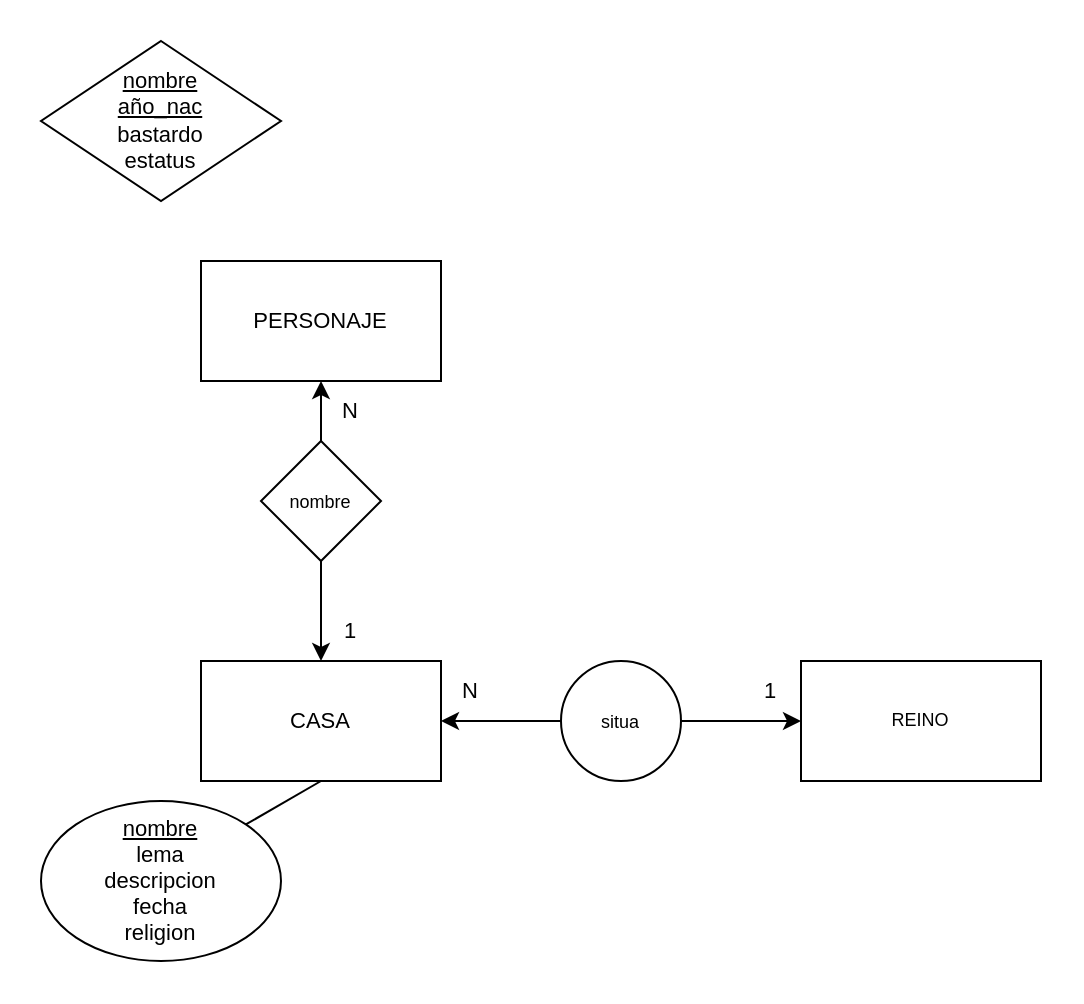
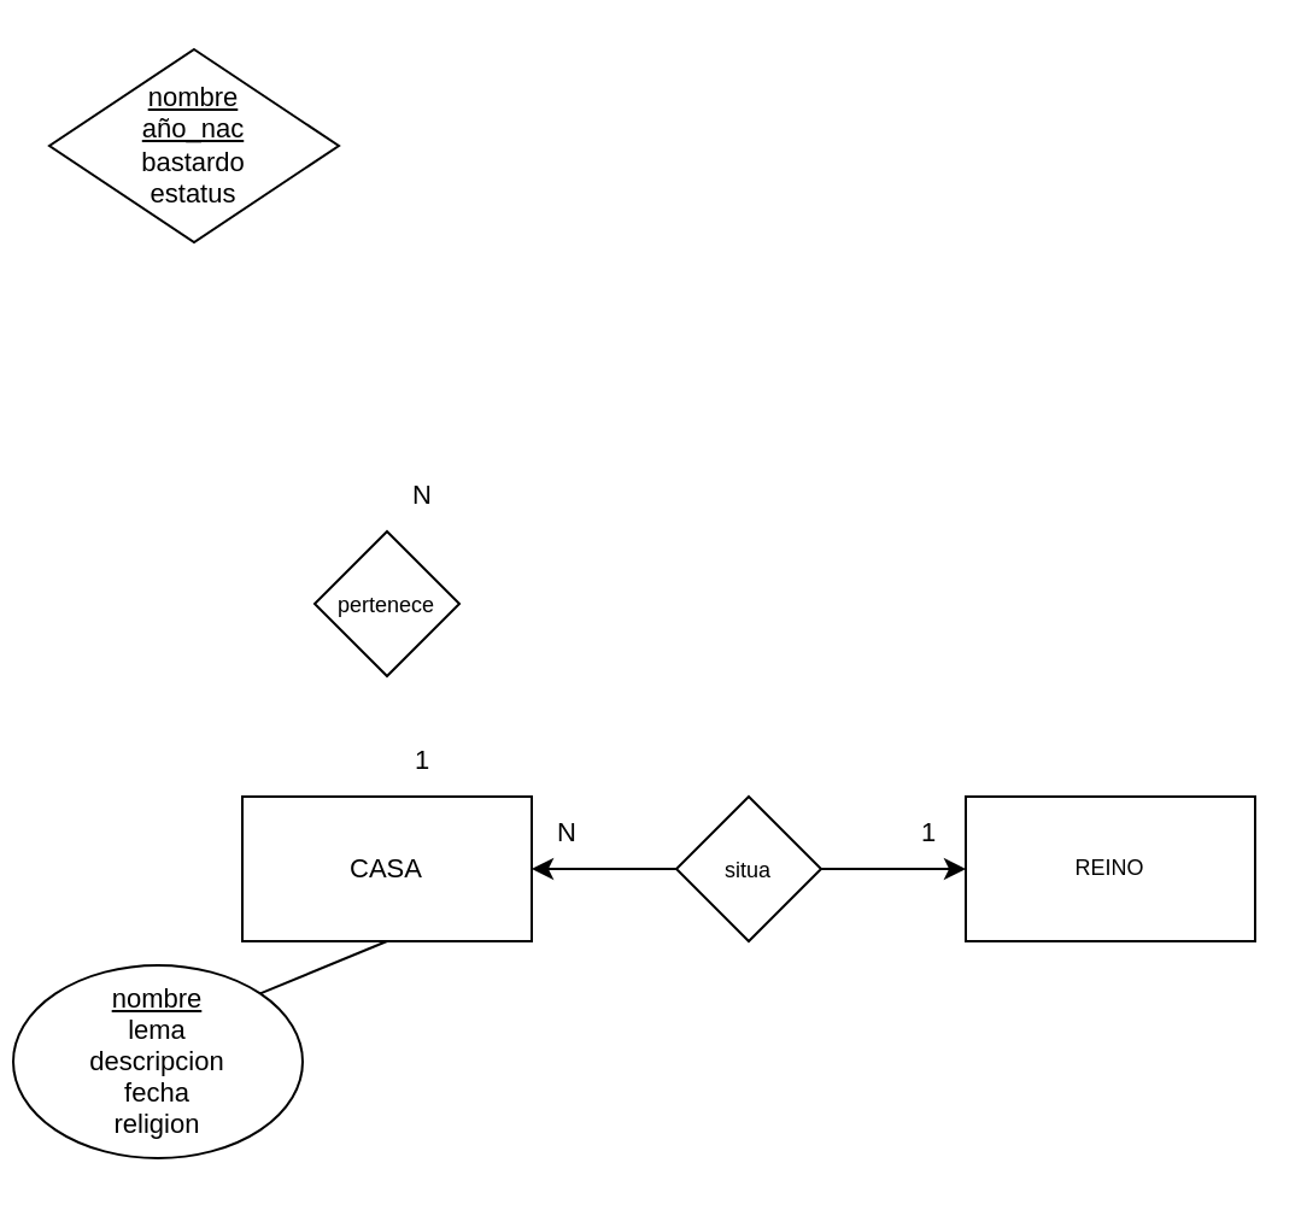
- <mxCell id="2" value="PERSONAJE" style="rounded=0;whiteSpace=wrap;html=1;strokeWidth=1;fontSize=11;" vertex="1" parent="1"><mxGeometry x="100" y="130" width="120" height="60" as="geometry" /></mxCell>
- <mxCell id="10" value="&lt;font style=&quot;font-size: 9px;&quot;&gt;nombre&lt;/font&gt;" style="rhombus;whiteSpace=wrap;html=1;strokeWidth=1;fontSize=11;" vertex="1" parent="1"><mxGeometry x="130" y="220" width="60" height="60" as="geometry" /></mxCell>
+ <mxCell id="10" value="&lt;font style=&quot;font-size: 9px;&quot;&gt;pertenece&lt;/font&gt;" style="rhombus;whiteSpace=wrap;html=1;strokeWidth=1;fontSize=11;" vertex="1" parent="1"><mxGeometry x="130" y="220" width="60" height="60" as="geometry" /></mxCell>
- <mxCell id="4" value="" style="endArrow=classic;startArrow=classic;html=1;rounded=0;fontSize=11;entryX=0.5;entryY=1;entryDx=0;entryDy=0;exitX=0.5;exitY=0;exitDx=0;exitDy=0;" edge="1" parent="1" source="3" target="2"><mxGeometry width="50" height="50" relative="1" as="geometry"><mxPoint x="420" y="270" as="sourcePoint" /><mxPoint x="470" y="220" as="targetPoint" /></mxGeometry></mxCell>
- <mxCell id="15" value="&lt;font style=&quot;font-size: 9px;&quot;&gt;situa&lt;/font&gt;" style="ellipse;whiteSpace=wrap;html=1;strokeWidth=1;fontSize=11;" vertex="1" parent="1"><mxGeometry x="280" y="330" width="60" height="60" as="geometry" /></mxCell>
+ <mxCell id="15" value="&lt;font style=&quot;font-size: 9px;&quot;&gt;situa&lt;/font&gt;" style="rhombus;whiteSpace=wrap;html=1;strokeWidth=1;fontSize=11;" vertex="1" parent="1"><mxGeometry x="280" y="330" width="60" height="60" as="geometry" /></mxCell>
- <mxCell id="6" value="&lt;div&gt;&lt;u&gt;nombre&lt;/u&gt;&lt;/div&gt;&lt;div&gt;lema&lt;/div&gt;&lt;div&gt;descripcion&lt;/div&gt;&lt;div&gt;fecha&lt;/div&gt;&lt;div&gt;religion&lt;/div&gt;" style="ellipse;whiteSpace=wrap;html=1;strokeWidth=1;fontSize=11;" vertex="1" parent="1"><mxGeometry x="20" y="400" width="120" height="80" as="geometry" /></mxCell>
+ <mxCell id="6" value="&lt;div&gt;&lt;u&gt;nombre&lt;/u&gt;&lt;/div&gt;&lt;div&gt;lema&lt;/div&gt;&lt;div&gt;descripcion&lt;/div&gt;&lt;div&gt;fecha&lt;/div&gt;&lt;div&gt;religion&lt;/div&gt;" style="ellipse;whiteSpace=wrap;html=1;strokeWidth=1;fontSize=11;" vertex="1" parent="1"><mxGeometry x="5" y="400" width="120" height="80" as="geometry" /></mxCell>
